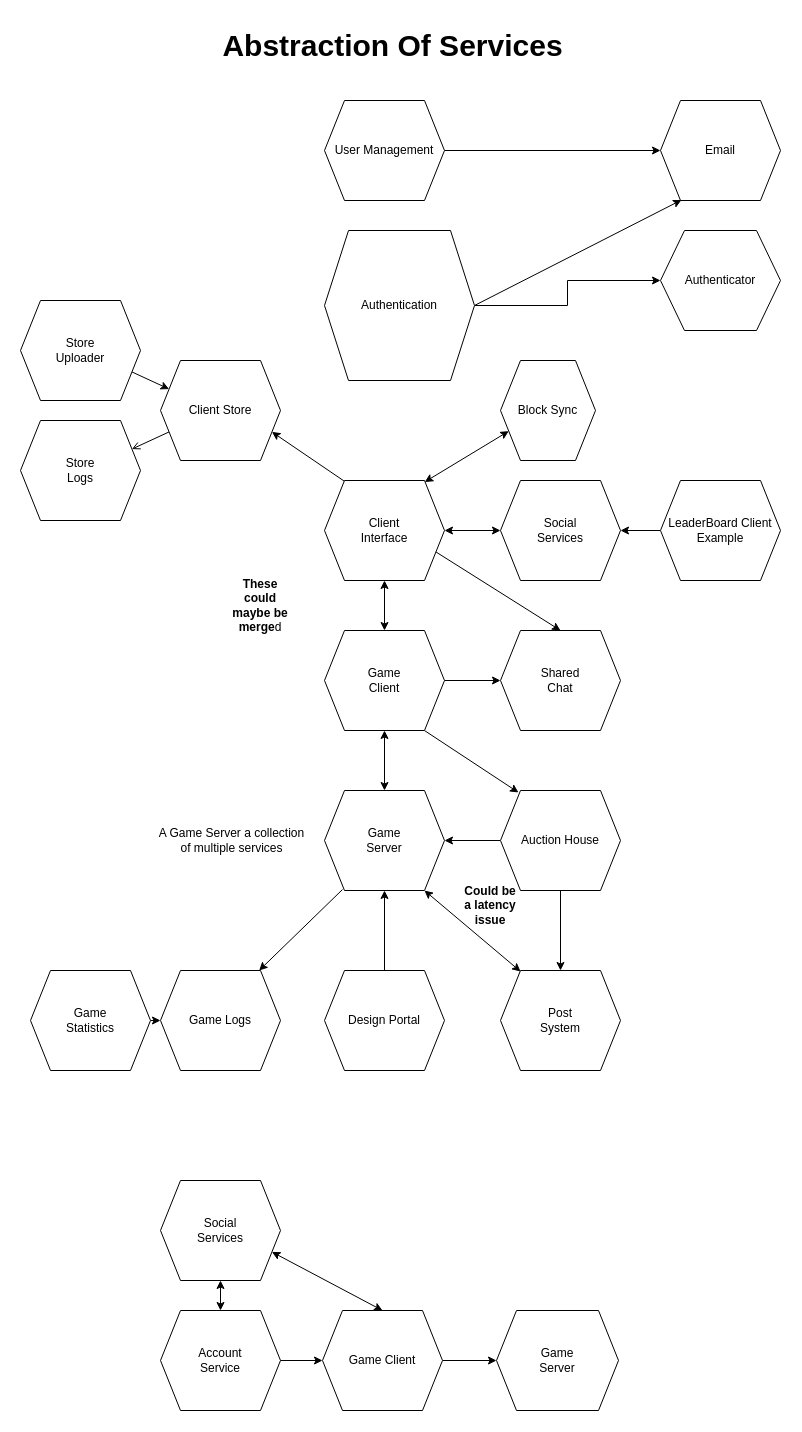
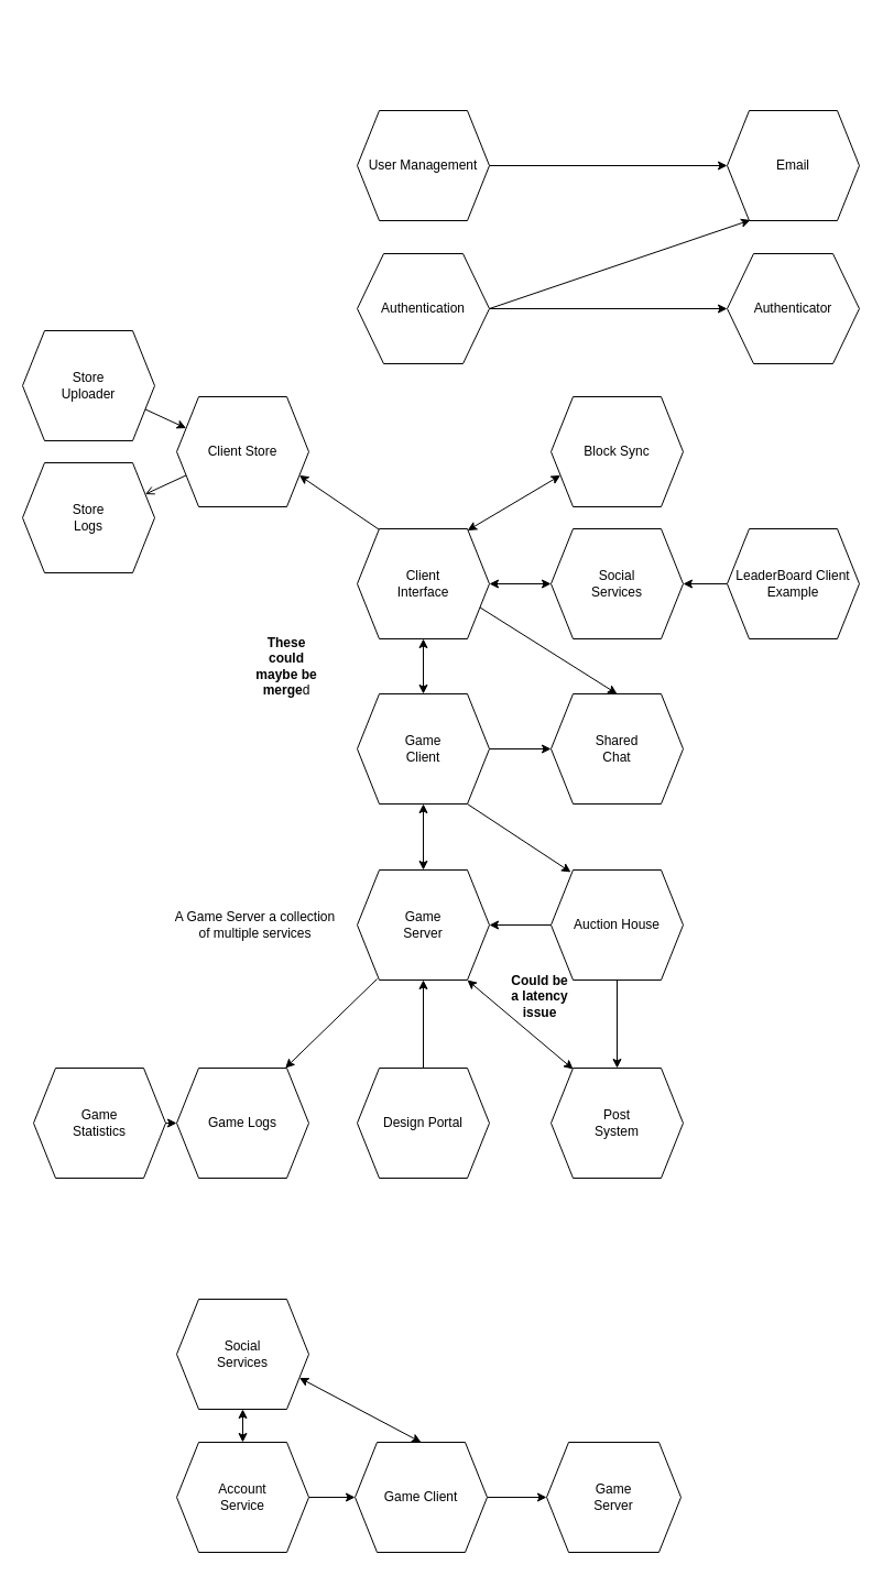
- <mxCell id="9" value="&lt;font style=&quot;font-size: 30px;&quot;&gt;&lt;b&gt;Abstraction Of Services&lt;/b&gt;&lt;/font&gt;" style="text;html=1;align=center;verticalAlign=middle;resizable=0;points=[];autosize=1;strokeColor=none;fillColor=none;" parent="1" vertex="1"><mxGeometry x="212" y="20" width="360" height="50" as="geometry" /></mxCell>
- <mxCell id="50" value="Authentication" style="shape=hexagon;perimeter=hexagonPerimeter2;whiteSpace=wrap;html=1;fixedSize=1;size=24;" parent="1" vertex="1"><mxGeometry x="324" y="230" width="150" height="150" as="geometry" /></mxCell>
+ <mxCell id="50" value="Authentication" style="shape=hexagon;perimeter=hexagonPerimeter2;whiteSpace=wrap;html=1;fixedSize=1;size=24;" parent="1" vertex="1"><mxGeometry x="324" y="230" width="120" height="100" as="geometry" /></mxCell>
- <mxCell id="27" value="Block Sync" style="shape=hexagon;perimeter=hexagonPerimeter2;whiteSpace=wrap;html=1;fixedSize=1;" parent="1" vertex="1"><mxGeometry x="500" y="360" width="95" height="100" as="geometry" /></mxCell>
+ <mxCell id="27" value="Block Sync" style="shape=hexagon;perimeter=hexagonPerimeter2;whiteSpace=wrap;html=1;fixedSize=1;" parent="1" vertex="1"><mxGeometry x="500" y="360" width="120" height="100" as="geometry" /></mxCell>
